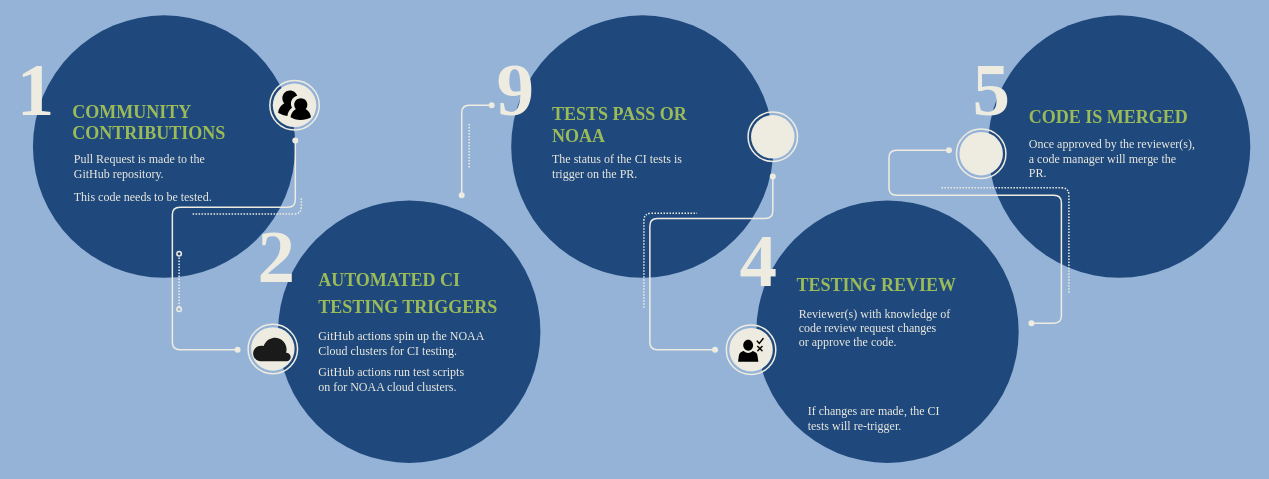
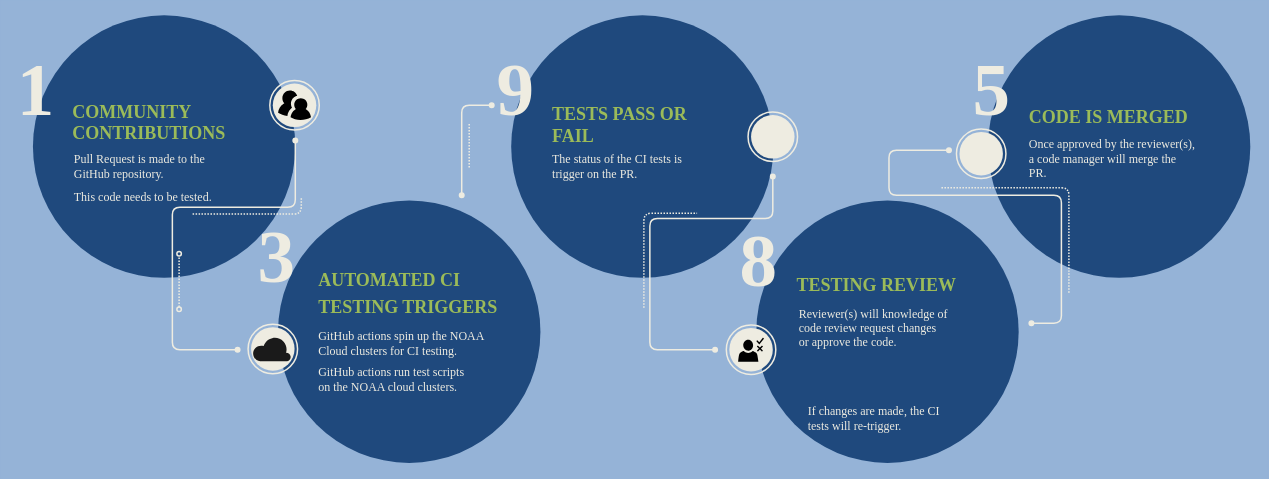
- <mxCell id="27" value="&lt;font color=&quot;#9bbb59&quot;&gt;TESTS PASS OR&lt;br&gt;NOAA&lt;br&gt;&lt;/font&gt;" style="text;html=1;resizable=0;points=[];autosize=1;align=left;verticalAlign=top;spacingTop=-4;fontSize=24;fontFamily=Verdana;fontColor=#DDDDDD;fontStyle=1" vertex="1" parent="1"><mxGeometry x="734" y="135" width="230" height="70" as="geometry" /></mxCell>
+ <mxCell id="27" value="&lt;font color=&quot;#9bbb59&quot;&gt;TESTS PASS OR&lt;br&gt;FAIL&lt;br&gt;&lt;/font&gt;" style="text;html=1;resizable=0;points=[];autosize=1;align=left;verticalAlign=top;spacingTop=-4;fontSize=24;fontFamily=Verdana;fontColor=#DDDDDD;fontStyle=1" vertex="1" parent="1"><mxGeometry x="734" y="135" width="230" height="70" as="geometry" /></mxCell>
- <mxCell id="6" value="&lt;font color=&quot;#eeece1&quot;&gt;2&lt;/font&gt;" style="text;html=1;resizable=0;points=[];autosize=1;align=left;verticalAlign=top;spacingTop=-4;fontSize=100;fontFamily=Verdana;fontColor=#F18808;fontStyle=1" vertex="1" parent="1"><mxGeometry x="341" y="280" width="90" height="130" as="geometry" /></mxCell>
+ <mxCell id="6" value="&lt;font color=&quot;#eeece1&quot;&gt;3&lt;/font&gt;" style="text;html=1;resizable=0;points=[];autosize=1;align=left;verticalAlign=top;spacingTop=-4;fontSize=100;fontFamily=Verdana;fontColor=#F18808;fontStyle=1" vertex="1" parent="1"><mxGeometry x="341" y="280" width="90" height="130" as="geometry" /></mxCell>
- <mxCell id="26" value="&lt;font color=&quot;#eeece1&quot;&gt;4&lt;/font&gt;" style="text;html=1;resizable=0;points=[];autosize=1;align=left;verticalAlign=top;spacingTop=-4;fontSize=100;fontFamily=Verdana;fontColor=#F18808;fontStyle=1" vertex="1" parent="1"><mxGeometry x="984" y="286" width="90" height="130" as="geometry" /></mxCell>
+ <mxCell id="26" value="&lt;font color=&quot;#eeece1&quot;&gt;8&lt;/font&gt;" style="text;html=1;resizable=0;points=[];autosize=1;align=left;verticalAlign=top;spacingTop=-4;fontSize=100;fontFamily=Verdana;fontColor=#F18808;fontStyle=1" vertex="1" parent="1"><mxGeometry x="984" y="286" width="90" height="130" as="geometry" /></mxCell>
- <mxCell id="30" value="&lt;font color=&quot;#eeece1&quot;&gt;Reviewer(s) with knowledge of&amp;nbsp;&lt;br&gt;code review request changes&lt;br&gt;or approve the code.&lt;br&gt;&lt;/font&gt;" style="text;html=1;resizable=0;points=[];autosize=1;align=left;verticalAlign=top;spacingTop=-4;fontSize=16;fontColor=#888888;fontFamily=Verdana;" vertex="1" parent="1"><mxGeometry x="1063" y="406" width="280" height="70" as="geometry" /></mxCell>
+ <mxCell id="30" value="&lt;font color=&quot;#eeece1&quot;&gt;Reviewer(s) will knowledge of&amp;nbsp;&lt;br&gt;code review request changes&lt;br&gt;or approve the code.&lt;br&gt;&lt;/font&gt;" style="text;html=1;resizable=0;points=[];autosize=1;align=left;verticalAlign=top;spacingTop=-4;fontSize=16;fontColor=#888888;fontFamily=Verdana;" vertex="1" parent="1"><mxGeometry x="1063" y="406" width="280" height="70" as="geometry" /></mxCell>
- <mxCell id="11" value="&lt;div style=&quot;line-height: 120%&quot;&gt;&lt;font color=&quot;#eeece1&quot; style=&quot;line-height: 120%&quot;&gt;GitHub actions run test scripts&lt;/font&gt;&lt;/div&gt;&lt;div style=&quot;line-height: 120%&quot;&gt;&lt;font color=&quot;#eeece1&quot; style=&quot;line-height: 120%&quot;&gt;on for NOAA cloud clusters.&lt;/font&gt;&lt;/div&gt;" style="text;resizable=0;points=[];autosize=1;align=left;verticalAlign=top;spacingTop=-4;fontSize=16;fontFamily=Verdana;fontColor=#888888;html=1;" vertex="1" parent="1"><mxGeometry x="422" y="484" width="270" height="50" as="geometry" /></mxCell>
+ <mxCell id="11" value="&lt;div style=&quot;line-height: 120%&quot;&gt;&lt;font color=&quot;#eeece1&quot; style=&quot;line-height: 120%&quot;&gt;GitHub actions run test scripts&lt;/font&gt;&lt;/div&gt;&lt;div style=&quot;line-height: 120%&quot;&gt;&lt;font color=&quot;#eeece1&quot; style=&quot;line-height: 120%&quot;&gt;on the NOAA cloud clusters.&lt;/font&gt;&lt;/div&gt;" style="text;resizable=0;points=[];autosize=1;align=left;verticalAlign=top;spacingTop=-4;fontSize=16;fontFamily=Verdana;fontColor=#888888;html=1;" vertex="1" parent="1"><mxGeometry x="422" y="484" width="270" height="50" as="geometry" /></mxCell>
